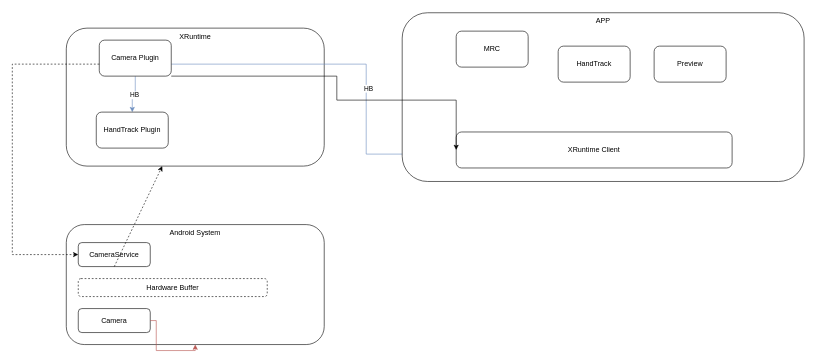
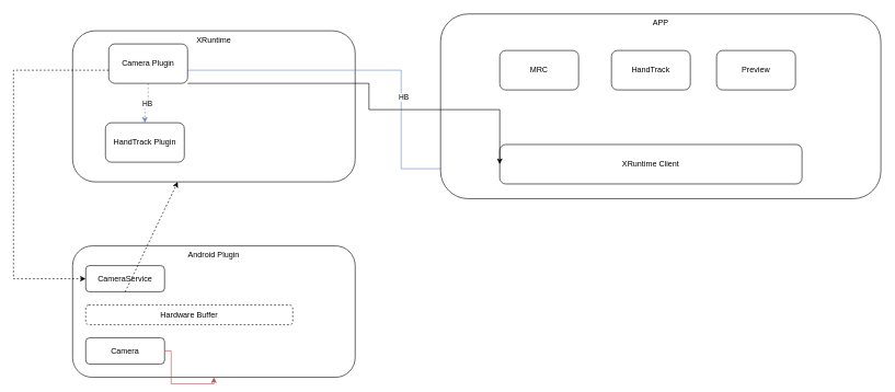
- <mxCell id="18" value="MRC" style="rounded=1;whiteSpace=wrap;html=1;" vertex="1" parent="1"><mxGeometry x="760" y="50.99" width="120" height="60" as="geometry" /></mxCell>
+ <mxCell id="18" value="MRC" style="rounded=1;whiteSpace=wrap;html=1;" vertex="1" parent="1"><mxGeometry x="760" y="75.99" width="120" height="60" as="geometry" /></mxCell>
- <mxCell id="3" value="" style="edgeStyle=orthogonalEdgeStyle;rounded=0;orthogonalLoop=1;jettySize=auto;html=1;fillColor=#dae8fc;strokeColor=#6c8ebf;" edge="1" parent="1" source="7" target="8"><mxGeometry relative="1" as="geometry" /></mxCell>
+ <mxCell id="3" value="" style="edgeStyle=orthogonalEdgeStyle;rounded=0;orthogonalLoop=1;jettySize=auto;html=1;fillColor=#dae8fc;strokeColor=#6c8ebf;dashed=1;" edge="1" parent="1" source="7" target="8"><mxGeometry relative="1" as="geometry" /></mxCell>
- <mxCell id="9" value="Android System" style="rounded=1;whiteSpace=wrap;html=1;verticalAlign=top;movable=1;resizable=1;rotatable=1;deletable=1;editable=1;locked=0;connectable=1;container=0;" vertex="1" parent="1"><mxGeometry x="110" y="373.5" width="430" height="200" as="geometry" /></mxCell>
+ <mxCell id="9" value="Android Plugin" style="rounded=1;whiteSpace=wrap;html=1;verticalAlign=top;movable=1;resizable=1;rotatable=1;deletable=1;editable=1;locked=0;connectable=1;container=0;" vertex="1" parent="1"><mxGeometry x="110" y="373.5" width="430" height="200" as="geometry" /></mxCell>
